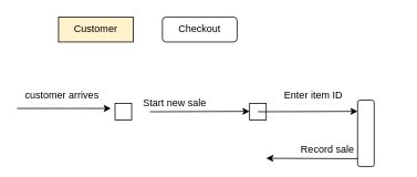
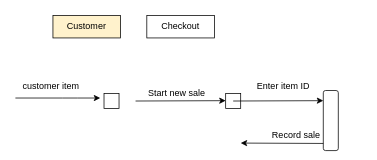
- <mxCell id="2" value="Checkout" style="whiteSpace=wrap;html=1;rounded=1;" vertex="1" parent="1"><mxGeometry x="195" y="20" width="90" height="30" as="geometry" /></mxCell>
+ <mxCell id="2" value="Checkout" style="rounded=0;whiteSpace=wrap;html=1;" vertex="1" parent="1"><mxGeometry x="195" y="20" width="90" height="30" as="geometry" /></mxCell>
- <mxCell id="4" value="customer arrives" style="text;html=1;resizable=0;points=[];autosize=1;align=left;verticalAlign=top;spacingTop=-4;" vertex="1" parent="1"><mxGeometry x="28" y="104" width="110" height="20" as="geometry" /></mxCell>
+ <mxCell id="4" value="customer item" style="text;html=1;resizable=0;points=[];autosize=1;align=left;verticalAlign=top;spacingTop=-4;" vertex="1" parent="1"><mxGeometry x="28" y="104" width="110" height="20" as="geometry" /></mxCell>
- <mxCell id="8" value="Start new sale" style="text;html=1;resizable=0;points=[];autosize=1;align=left;verticalAlign=top;spacingTop=-4;" vertex="1" parent="1"><mxGeometry x="170" y="114" width="90" height="20" as="geometry" /></mxCell>
+ <mxCell id="8" value="Start new sale" style="text;html=1;resizable=0;points=[];autosize=1;align=left;verticalAlign=top;spacingTop=-4;" vertex="1" parent="1"><mxGeometry x="195" y="114" width="90" height="20" as="geometry" /></mxCell>
